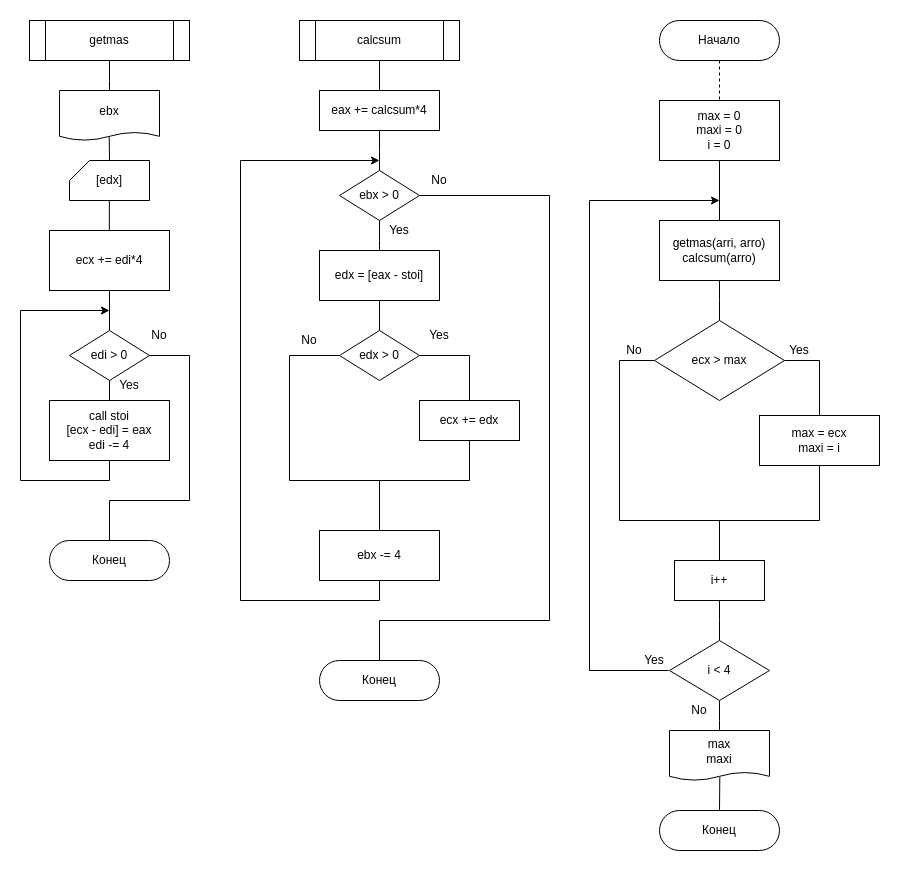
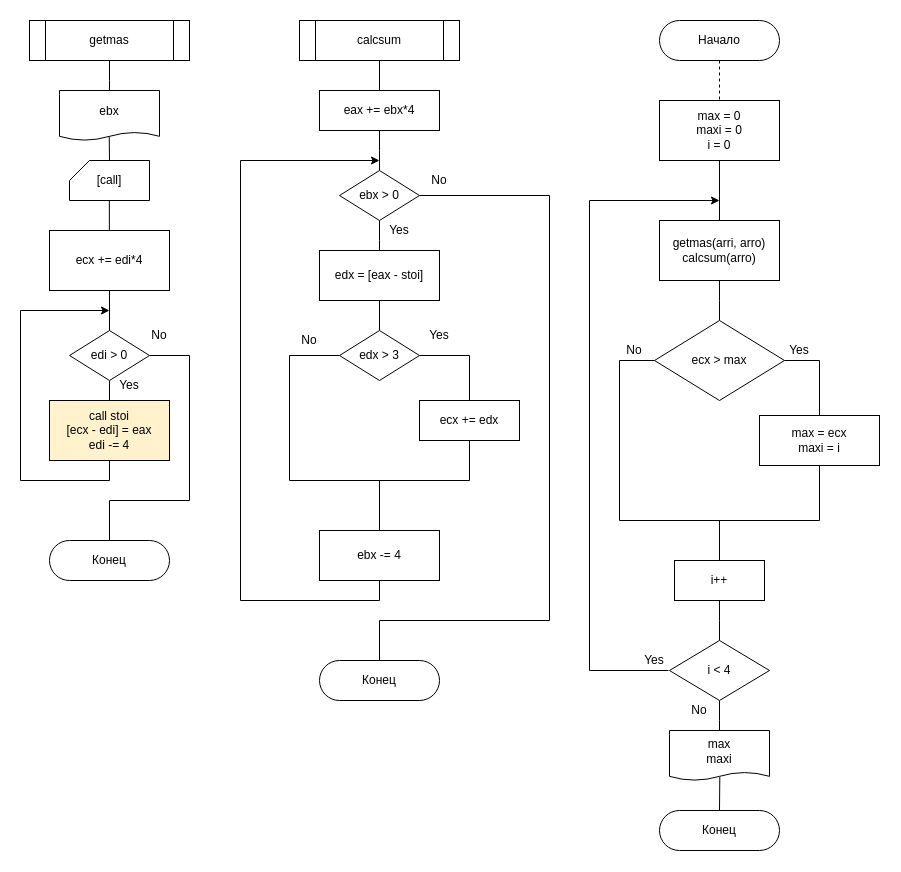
- <mxCell id="21" value="eax += calcsum*4" style="rounded=0;whiteSpace=wrap;html=1;" vertex="1" parent="1"><mxGeometry x="319" y="90" width="120" height="40" as="geometry" /></mxCell>
+ <mxCell id="21" value="eax += ebx*4" style="rounded=0;whiteSpace=wrap;html=1;" vertex="1" parent="1"><mxGeometry x="319" y="90" width="120" height="40" as="geometry" /></mxCell>
- <mxCell id="17" value="[edx]" style="shape=card;whiteSpace=wrap;html=1;size=20;" vertex="1" parent="1"><mxGeometry x="69" y="160" width="80" height="40" as="geometry" /></mxCell>
+ <mxCell id="17" value="[call]" style="shape=card;whiteSpace=wrap;html=1;size=20;" vertex="1" parent="1"><mxGeometry x="69" y="160" width="80" height="40" as="geometry" /></mxCell>
- <mxCell id="28" value="edx &amp;gt; 0" style="rhombus;whiteSpace=wrap;html=1;" vertex="1" parent="1"><mxGeometry x="339" y="330" width="80" height="50" as="geometry" /></mxCell>
+ <mxCell id="28" value="edx &amp;gt; 3" style="rhombus;whiteSpace=wrap;html=1;" vertex="1" parent="1"><mxGeometry x="339" y="330" width="80" height="50" as="geometry" /></mxCell>
- <mxCell id="14" value="call stoi&lt;div&gt;[ecx - edi] = eax&lt;/div&gt;&lt;div&gt;edi -= 4&lt;/div&gt;" style="rounded=0;whiteSpace=wrap;html=1;" vertex="1" parent="1"><mxGeometry x="49" y="400" width="120" height="60" as="geometry" /></mxCell>
+ <mxCell id="14" value="call stoi&lt;div&gt;[ecx - edi] = eax&lt;/div&gt;&lt;div&gt;edi -= 4&lt;/div&gt;" style="rounded=0;whiteSpace=wrap;html=1;fillColor=#fff2cc;" vertex="1" parent="1"><mxGeometry x="49" y="400" width="120" height="60" as="geometry" /></mxCell>
